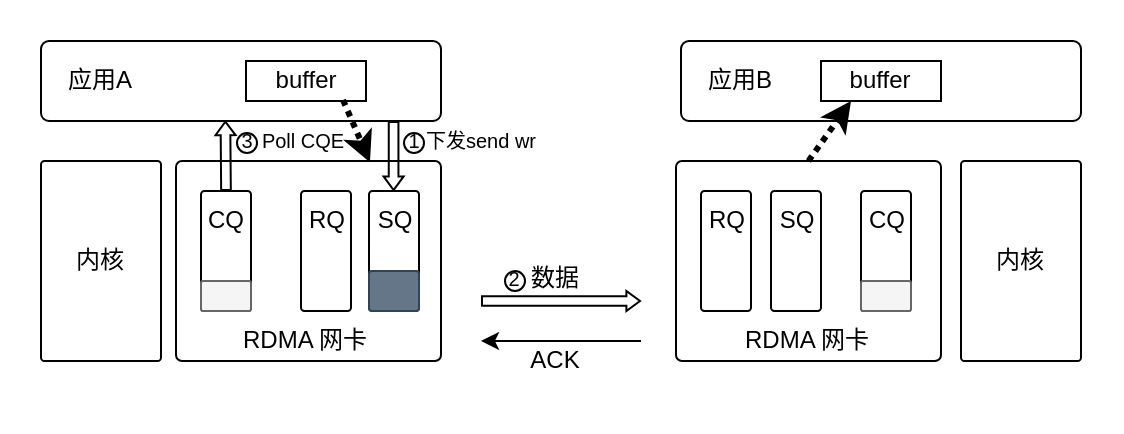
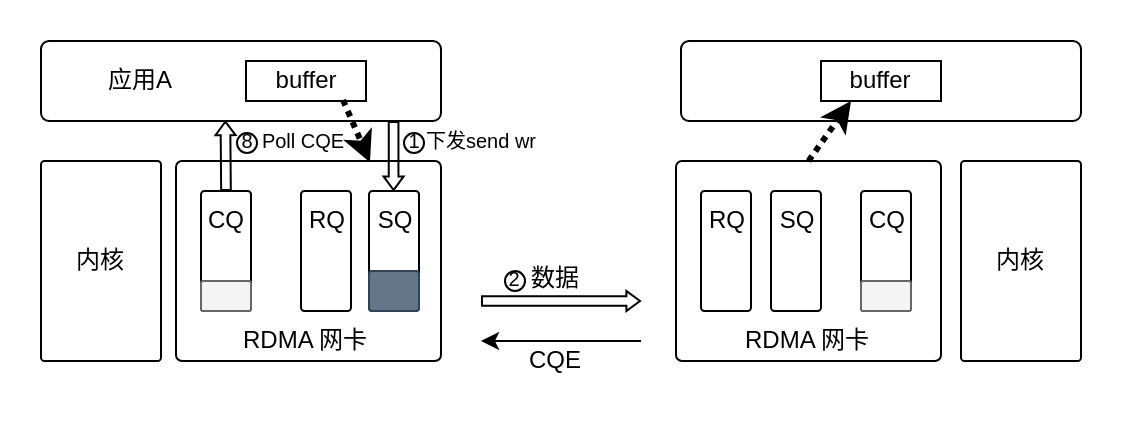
- <mxCell id="5" value="应用A" style="text;html=1;align=center;verticalAlign=middle;whiteSpace=wrap;rounded=0;" vertex="1" parent="1"><mxGeometry x="20" y="25" width="60" height="30" as="geometry" /></mxCell>
+ <mxCell id="5" value="应用A" style="text;html=1;align=center;verticalAlign=middle;whiteSpace=wrap;rounded=0;" vertex="1" parent="1"><mxGeometry x="40" y="25" width="60" height="30" as="geometry" /></mxCell>
- <mxCell id="6" value="应用B" style="text;html=1;align=center;verticalAlign=middle;whiteSpace=wrap;rounded=0;" vertex="1" parent="1"><mxGeometry x="340" y="25" width="60" height="30" as="geometry" /></mxCell>
- <mxCell id="36" value="&lt;font style=&quot;font-size: 10px;&quot;&gt;3&lt;/font&gt;" style="text;html=1;align=center;verticalAlign=middle;resizable=0;points=[];autosize=1;strokeColor=none;fillColor=none;" vertex="1" parent="1"><mxGeometry x="108" y="55" width="30" height="30" as="geometry" /></mxCell>
+ <mxCell id="36" value="&lt;font style=&quot;font-size: 10px;&quot;&gt;8&lt;/font&gt;" style="text;html=1;align=center;verticalAlign=middle;resizable=0;points=[];autosize=1;strokeColor=none;fillColor=none;" vertex="1" parent="1"><mxGeometry x="108" y="55" width="30" height="30" as="geometry" /></mxCell>
- <mxCell id="44" value="ACK" style="text;html=1;align=center;verticalAlign=middle;resizable=0;points=[];autosize=1;strokeColor=none;fillColor=none;" vertex="1" parent="1"><mxGeometry x="252" y="165" width="50" height="30" as="geometry" /></mxCell>
+ <mxCell id="44" value="CQE" style="text;html=1;align=center;verticalAlign=middle;resizable=0;points=[];autosize=1;strokeColor=none;fillColor=none;" vertex="1" parent="1"><mxGeometry x="252" y="165" width="50" height="30" as="geometry" /></mxCell>
